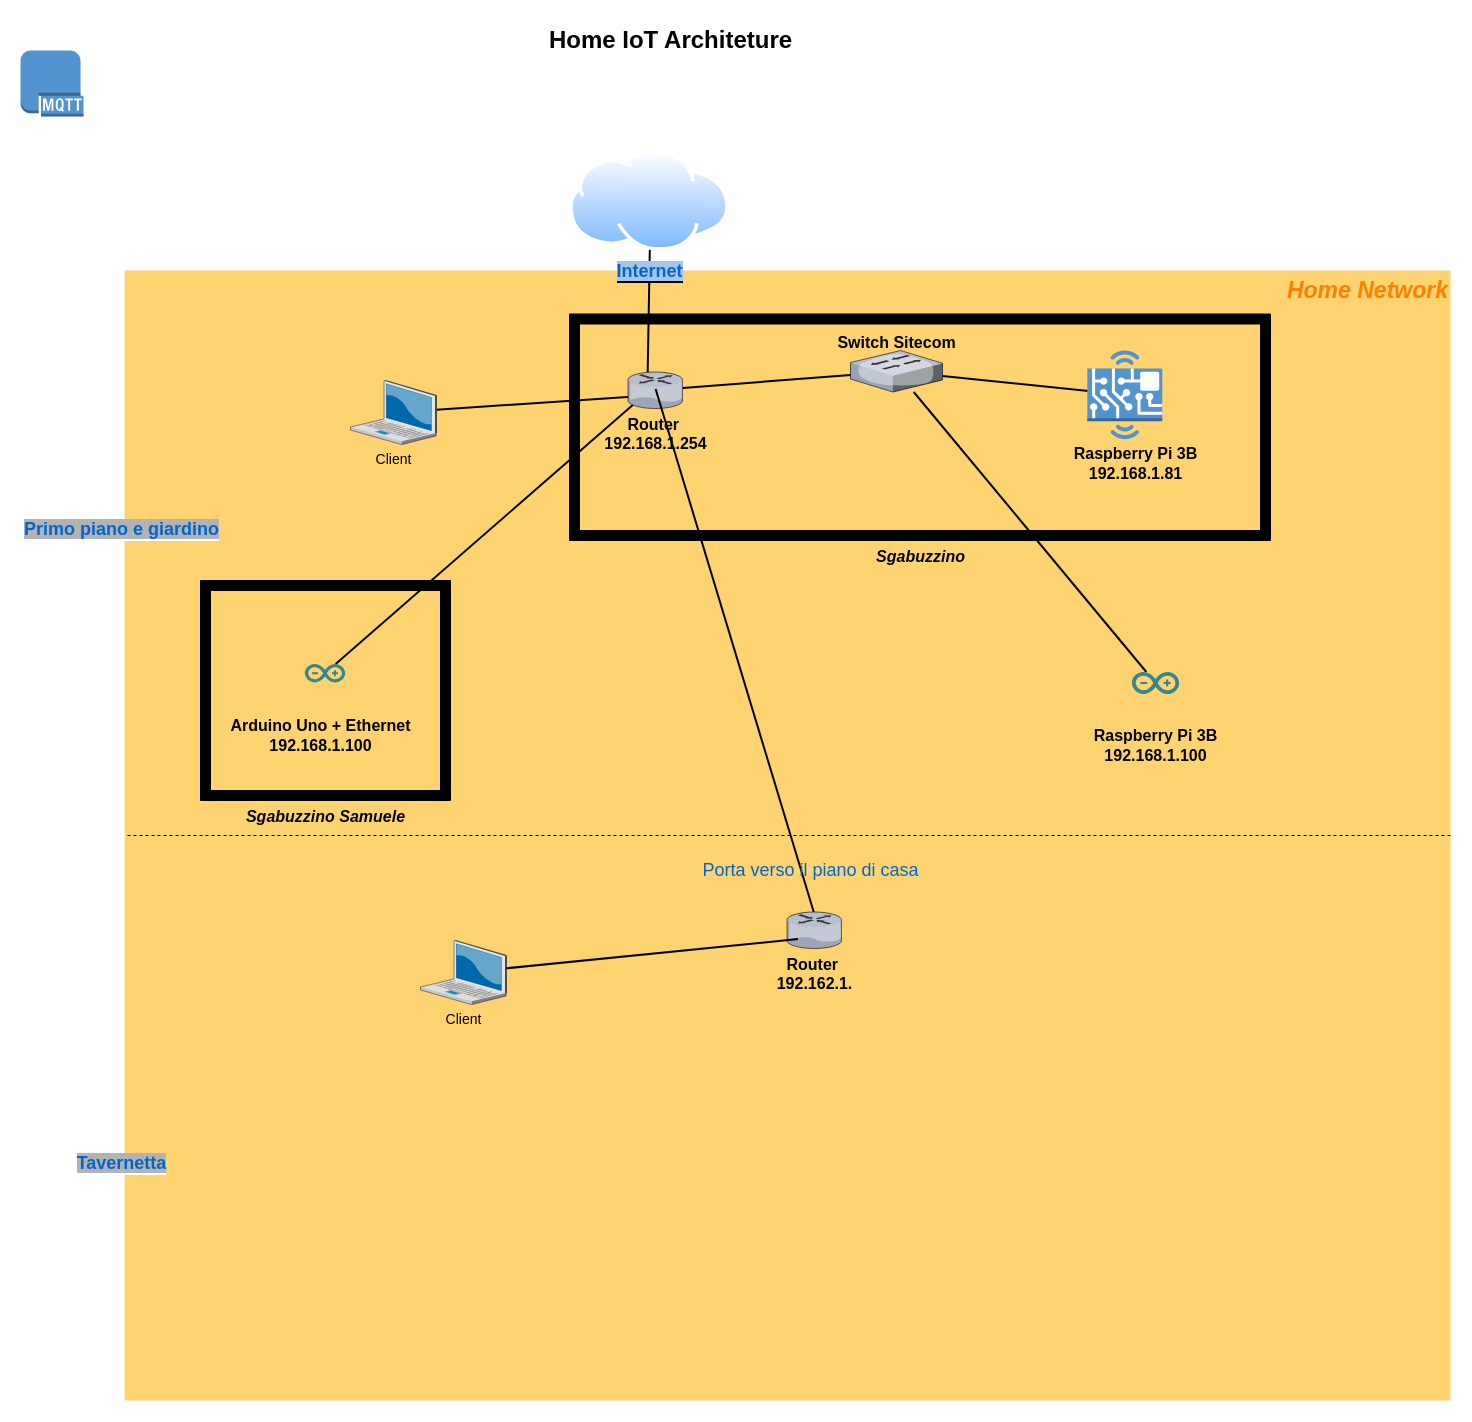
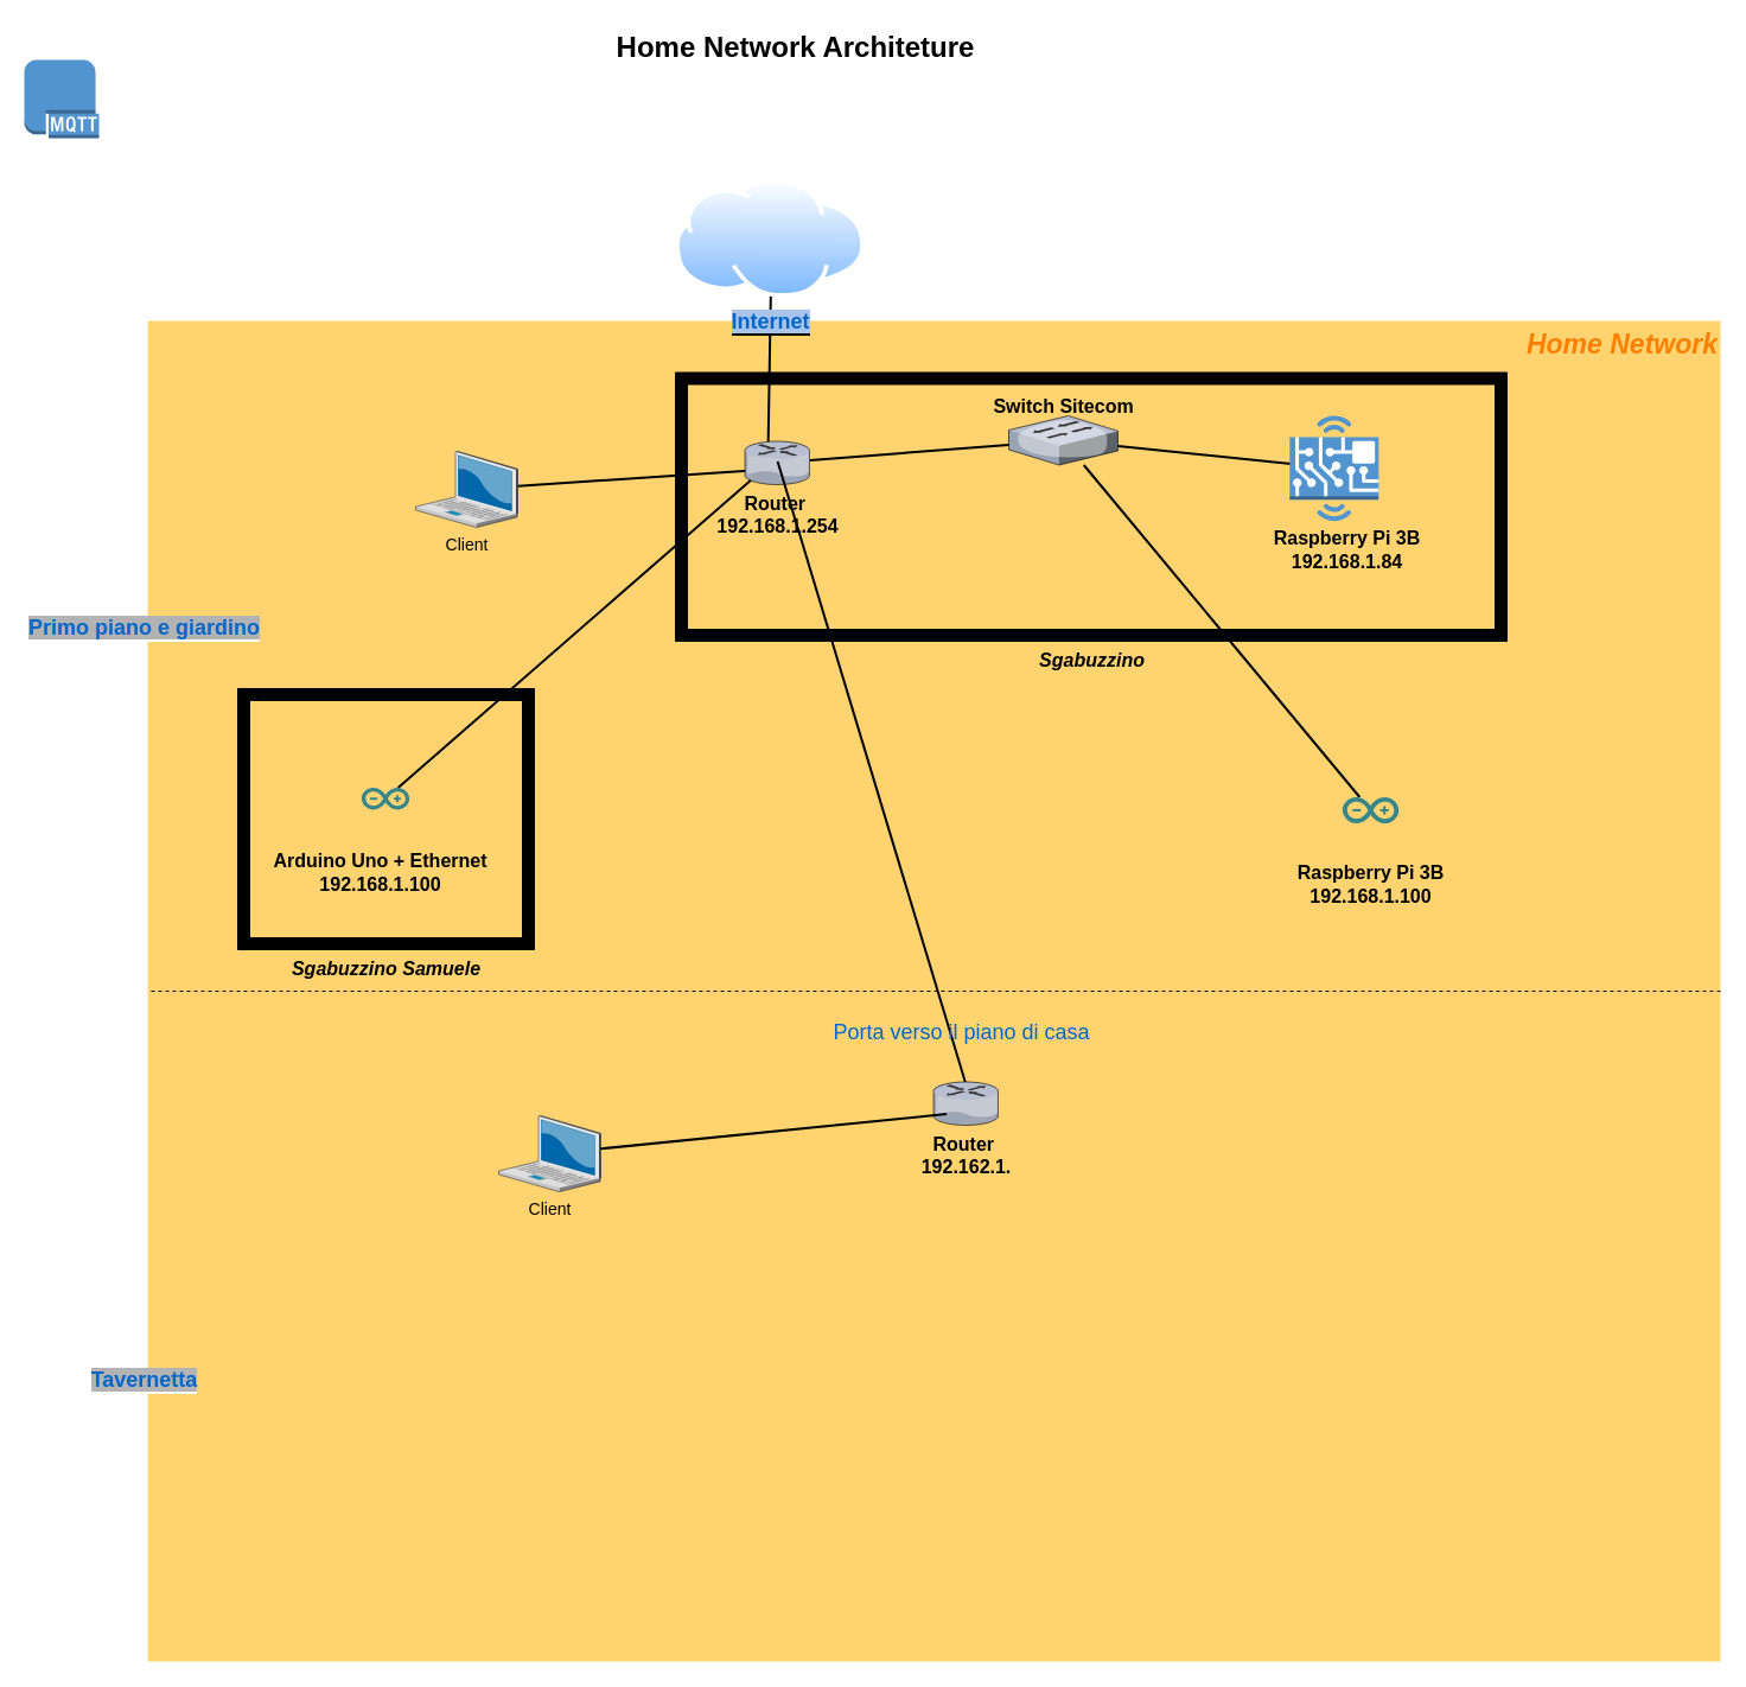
- <mxCell id="11" value="Home IoT Architeture" style="text;strokeColor=none;fillColor=none;html=1;fontSize=24;fontStyle=1;verticalAlign=middle;align=center;" parent="1" vertex="1"><mxGeometry x="239" y="20" width="861" height="40" as="geometry" /></mxCell>
+ <mxCell id="11" value="Home Network Architeture" style="text;strokeColor=none;fillColor=none;html=1;fontSize=24;fontStyle=1;verticalAlign=middle;align=center;" parent="1" vertex="1"><mxGeometry x="239" y="20" width="861" height="40" as="geometry" /></mxCell>
- <mxCell id="36" value="&lt;font color=&quot;#000000&quot; style=&quot;font-size: 16px;&quot;&gt;&lt;b&gt;Raspberry Pi 3B&lt;br&gt;192.168.1.81&lt;/b&gt;&lt;/font&gt;" style="text;html=1;align=center;verticalAlign=middle;resizable=0;points=[];autosize=1;strokeColor=none;fillColor=none;fontColor=#FF8000;" vertex="1" parent="35"><mxGeometry y="88.235" width="150" height="50" as="geometry" /></mxCell>
+ <mxCell id="36" value="&lt;font color=&quot;#000000&quot; style=&quot;font-size: 16px;&quot;&gt;&lt;b&gt;Raspberry Pi 3B&lt;br&gt;192.168.1.84&lt;/b&gt;&lt;/font&gt;" style="text;html=1;align=center;verticalAlign=middle;resizable=0;points=[];autosize=1;strokeColor=none;fillColor=none;fontColor=#FF8000;" vertex="1" parent="35"><mxGeometry y="88.235" width="150" height="50" as="geometry" /></mxCell>
